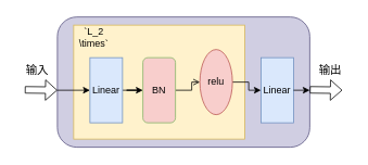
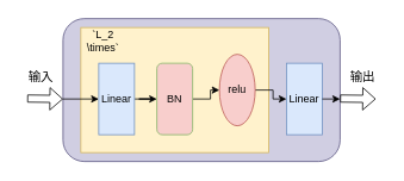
- <mxCell id="8" value="" style="edgeStyle=orthogonalEdgeStyle;rounded=0;orthogonalLoop=1;jettySize=auto;html=1;endArrow=open;" parent="1" source="9" target="7" edge="1"><mxGeometry relative="1" as="geometry" /></mxCell>
+ <mxCell id="8" value="" style="edgeStyle=orthogonalEdgeStyle;rounded=0;orthogonalLoop=1;jettySize=auto;html=1;" parent="1" source="9" target="7" edge="1"><mxGeometry relative="1" as="geometry" /></mxCell>
